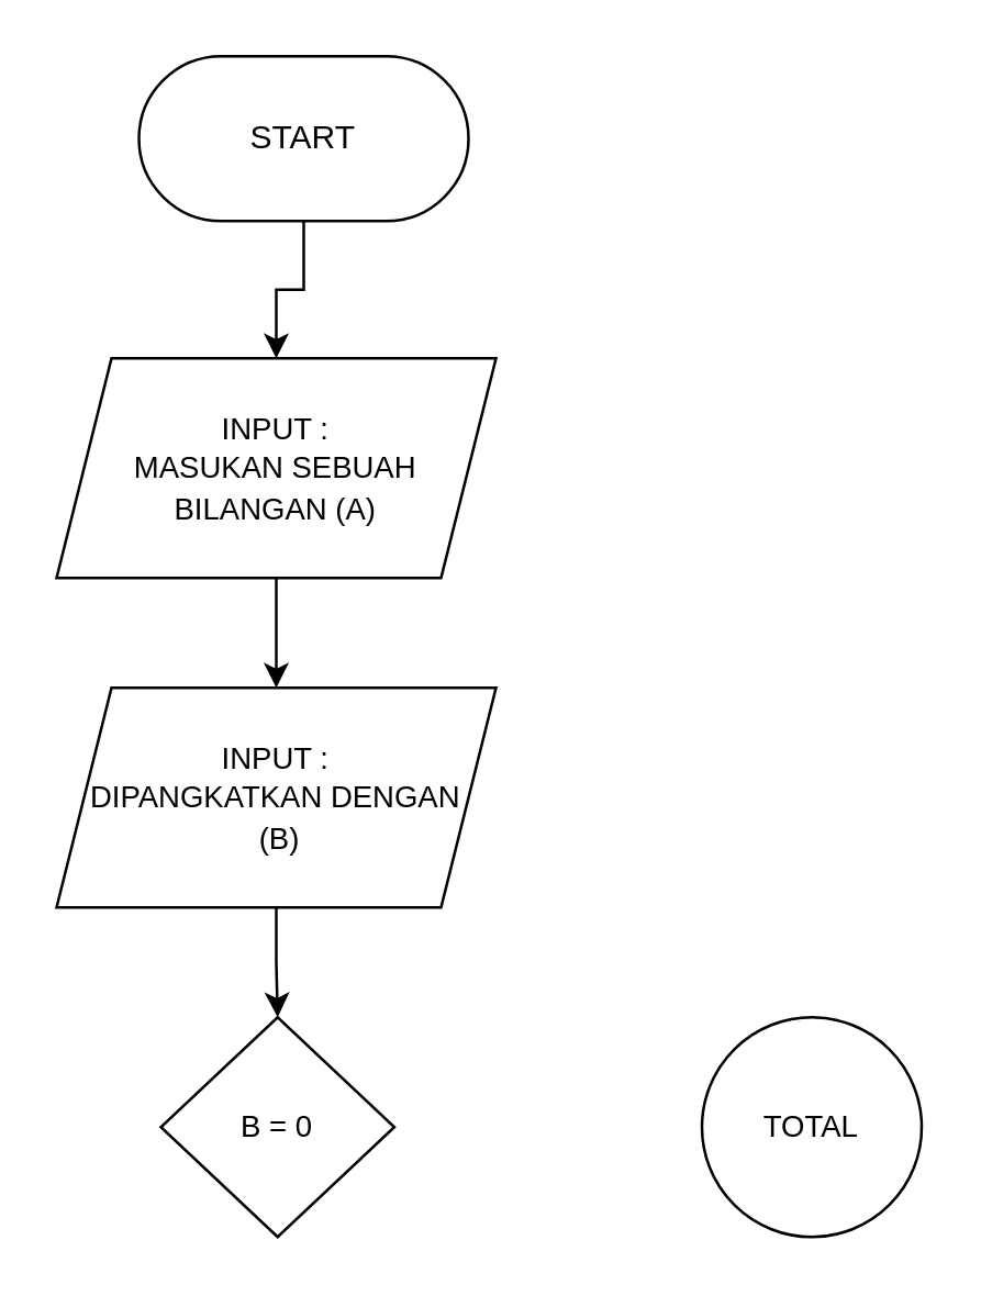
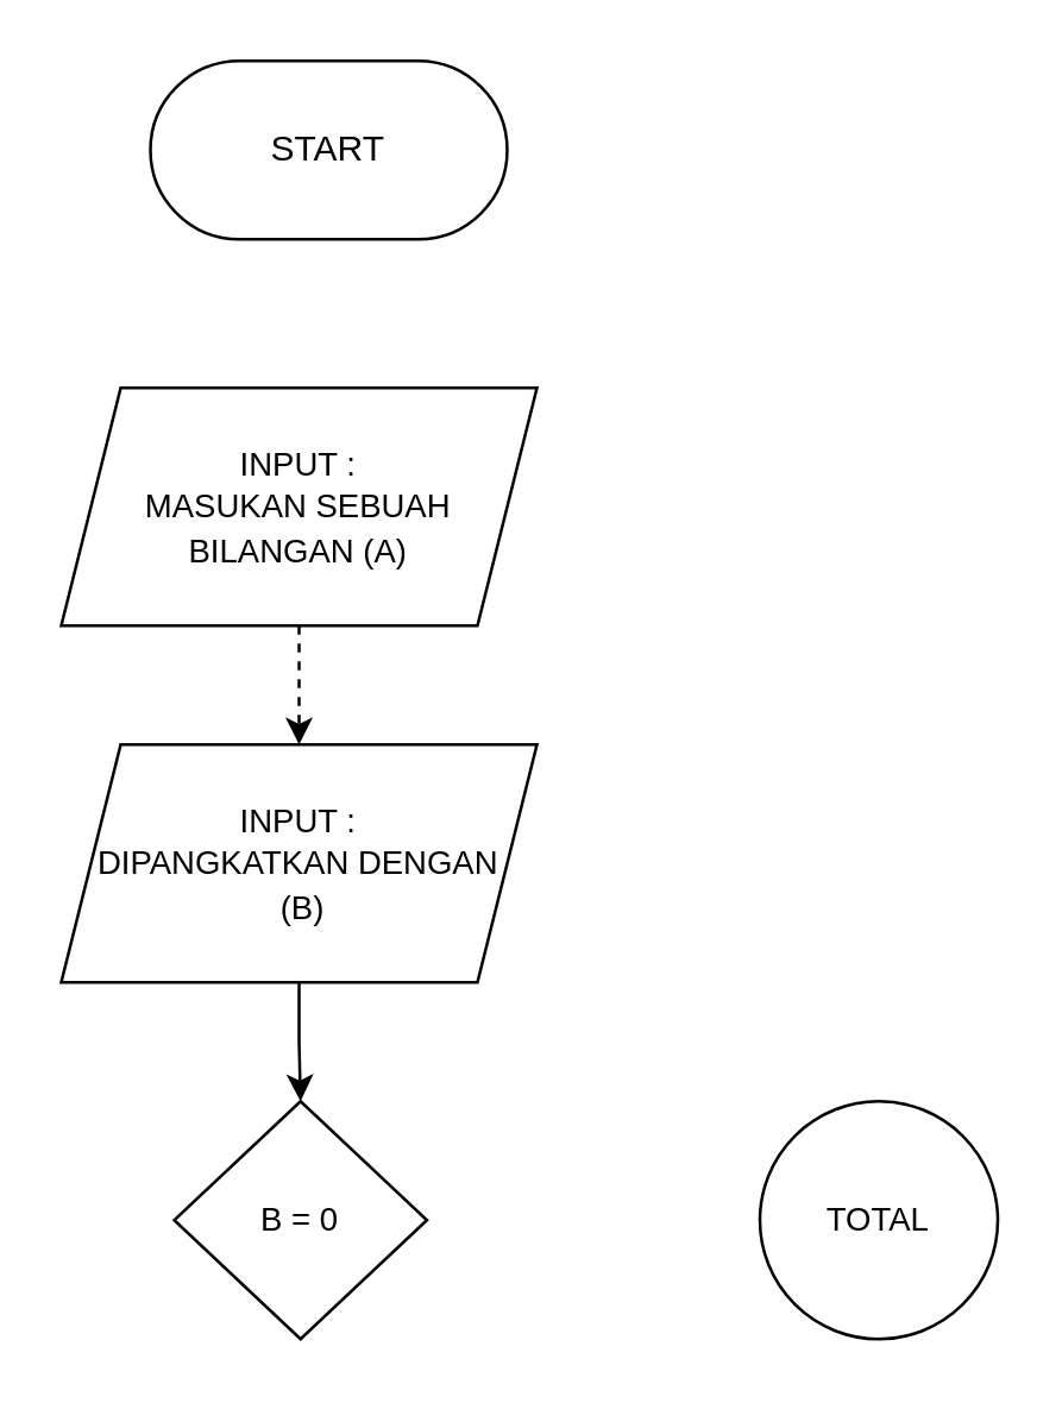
- <mxCell id="2" style="edgeStyle=orthogonalEdgeStyle;rounded=0;orthogonalLoop=1;jettySize=auto;html=1;exitX=0.5;exitY=1;exitDx=0;exitDy=0;entryX=0.5;entryY=0;entryDx=0;entryDy=0;fontSize=11;" edge="1" parent="1" source="3" target="5"><mxGeometry relative="1" as="geometry" /></mxCell>
- <mxCell id="4" style="edgeStyle=orthogonalEdgeStyle;rounded=0;orthogonalLoop=1;jettySize=auto;html=1;exitX=0.5;exitY=1;exitDx=0;exitDy=0;fontSize=11;" edge="1" parent="1" source="5" target="7"><mxGeometry relative="1" as="geometry" /></mxCell>
+ <mxCell id="4" style="edgeStyle=orthogonalEdgeStyle;rounded=0;orthogonalLoop=1;jettySize=auto;html=1;exitX=0.5;exitY=1;exitDx=0;exitDy=0;fontSize=11;dashed=1;" edge="1" parent="1" source="5" target="7"><mxGeometry relative="1" as="geometry" /></mxCell>
